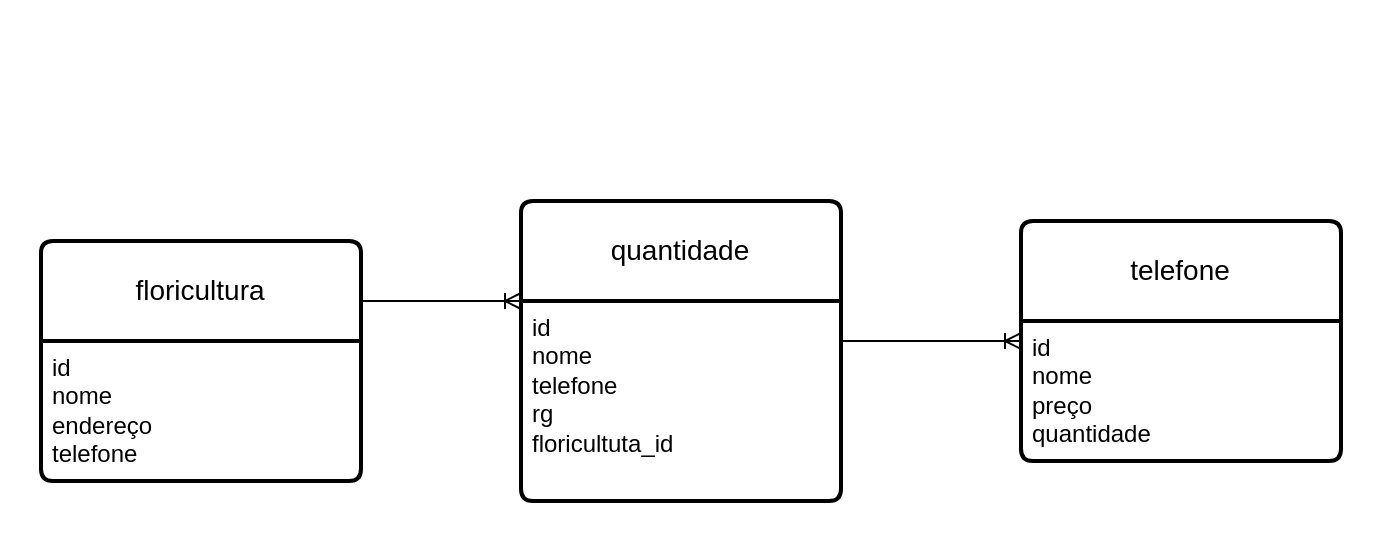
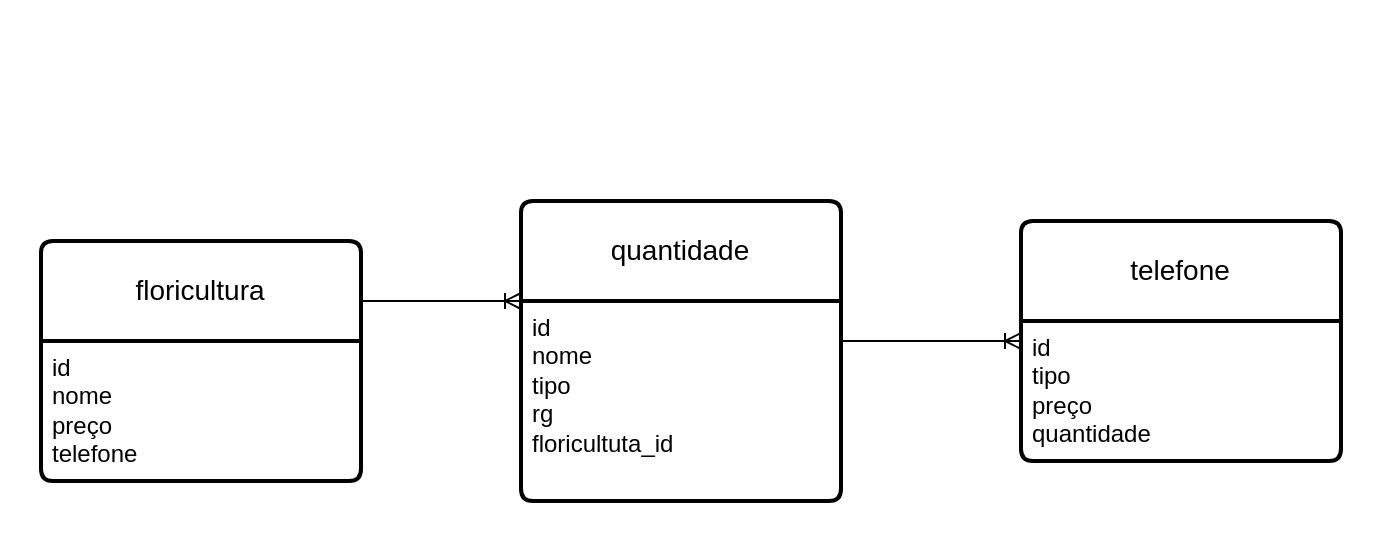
- <mxCell id="6" value="&lt;div&gt;id&lt;/div&gt;&lt;div&gt;nome&lt;/div&gt;&lt;div&gt;telefone&lt;/div&gt;&lt;div&gt;rg&lt;/div&gt;&lt;div&gt;floricultuta_id&lt;br&gt;&lt;/div&gt;&lt;div&gt;&lt;br&gt;&lt;/div&gt;" style="align=left;strokeColor=none;fillColor=none;spacingLeft=4;fontSize=12;verticalAlign=top;resizable=0;rotatable=0;part=1;html=1;" vertex="1" parent="5"><mxGeometry y="50" width="160" height="100" as="geometry" /></mxCell>
+ <mxCell id="6" value="&lt;div&gt;id&lt;/div&gt;&lt;div&gt;nome&lt;/div&gt;&lt;div&gt;tipo&lt;/div&gt;&lt;div&gt;rg&lt;/div&gt;&lt;div&gt;floricultuta_id&lt;br&gt;&lt;/div&gt;&lt;div&gt;&lt;br&gt;&lt;/div&gt;" style="align=left;strokeColor=none;fillColor=none;spacingLeft=4;fontSize=12;verticalAlign=top;resizable=0;rotatable=0;part=1;html=1;" vertex="1" parent="5"><mxGeometry y="50" width="160" height="100" as="geometry" /></mxCell>
- <mxCell id="8" value="&lt;div&gt;id&lt;/div&gt;&lt;div&gt;nome&lt;/div&gt;&lt;div&gt;preço&lt;br&gt;&lt;/div&gt;&lt;div&gt;quantidade&lt;br&gt;&lt;/div&gt;" style="align=left;strokeColor=none;fillColor=none;spacingLeft=4;fontSize=12;verticalAlign=top;resizable=0;rotatable=0;part=1;html=1;" vertex="1" parent="7"><mxGeometry y="50" width="160" height="70" as="geometry" /></mxCell>
+ <mxCell id="8" value="&lt;div&gt;id&lt;/div&gt;&lt;div&gt;tipo&lt;/div&gt;&lt;div&gt;preço&lt;br&gt;&lt;/div&gt;&lt;div&gt;quantidade&lt;br&gt;&lt;/div&gt;" style="align=left;strokeColor=none;fillColor=none;spacingLeft=4;fontSize=12;verticalAlign=top;resizable=0;rotatable=0;part=1;html=1;" vertex="1" parent="7"><mxGeometry y="50" width="160" height="70" as="geometry" /></mxCell>
- <mxCell id="3" value="&lt;div&gt;id&lt;/div&gt;&lt;div&gt;nome&lt;/div&gt;&lt;div&gt;endereço&lt;/div&gt;&lt;div&gt;telefone&lt;br&gt;&lt;/div&gt;" style="align=left;strokeColor=none;fillColor=none;spacingLeft=4;fontSize=12;verticalAlign=top;resizable=0;rotatable=0;part=1;html=1;" vertex="1" parent="2"><mxGeometry y="50" width="160" height="70" as="geometry" /></mxCell>
+ <mxCell id="3" value="&lt;div&gt;id&lt;/div&gt;&lt;div&gt;nome&lt;/div&gt;&lt;div&gt;preço&lt;/div&gt;&lt;div&gt;telefone&lt;br&gt;&lt;/div&gt;" style="align=left;strokeColor=none;fillColor=none;spacingLeft=4;fontSize=12;verticalAlign=top;resizable=0;rotatable=0;part=1;html=1;" vertex="1" parent="2"><mxGeometry y="50" width="160" height="70" as="geometry" /></mxCell>
